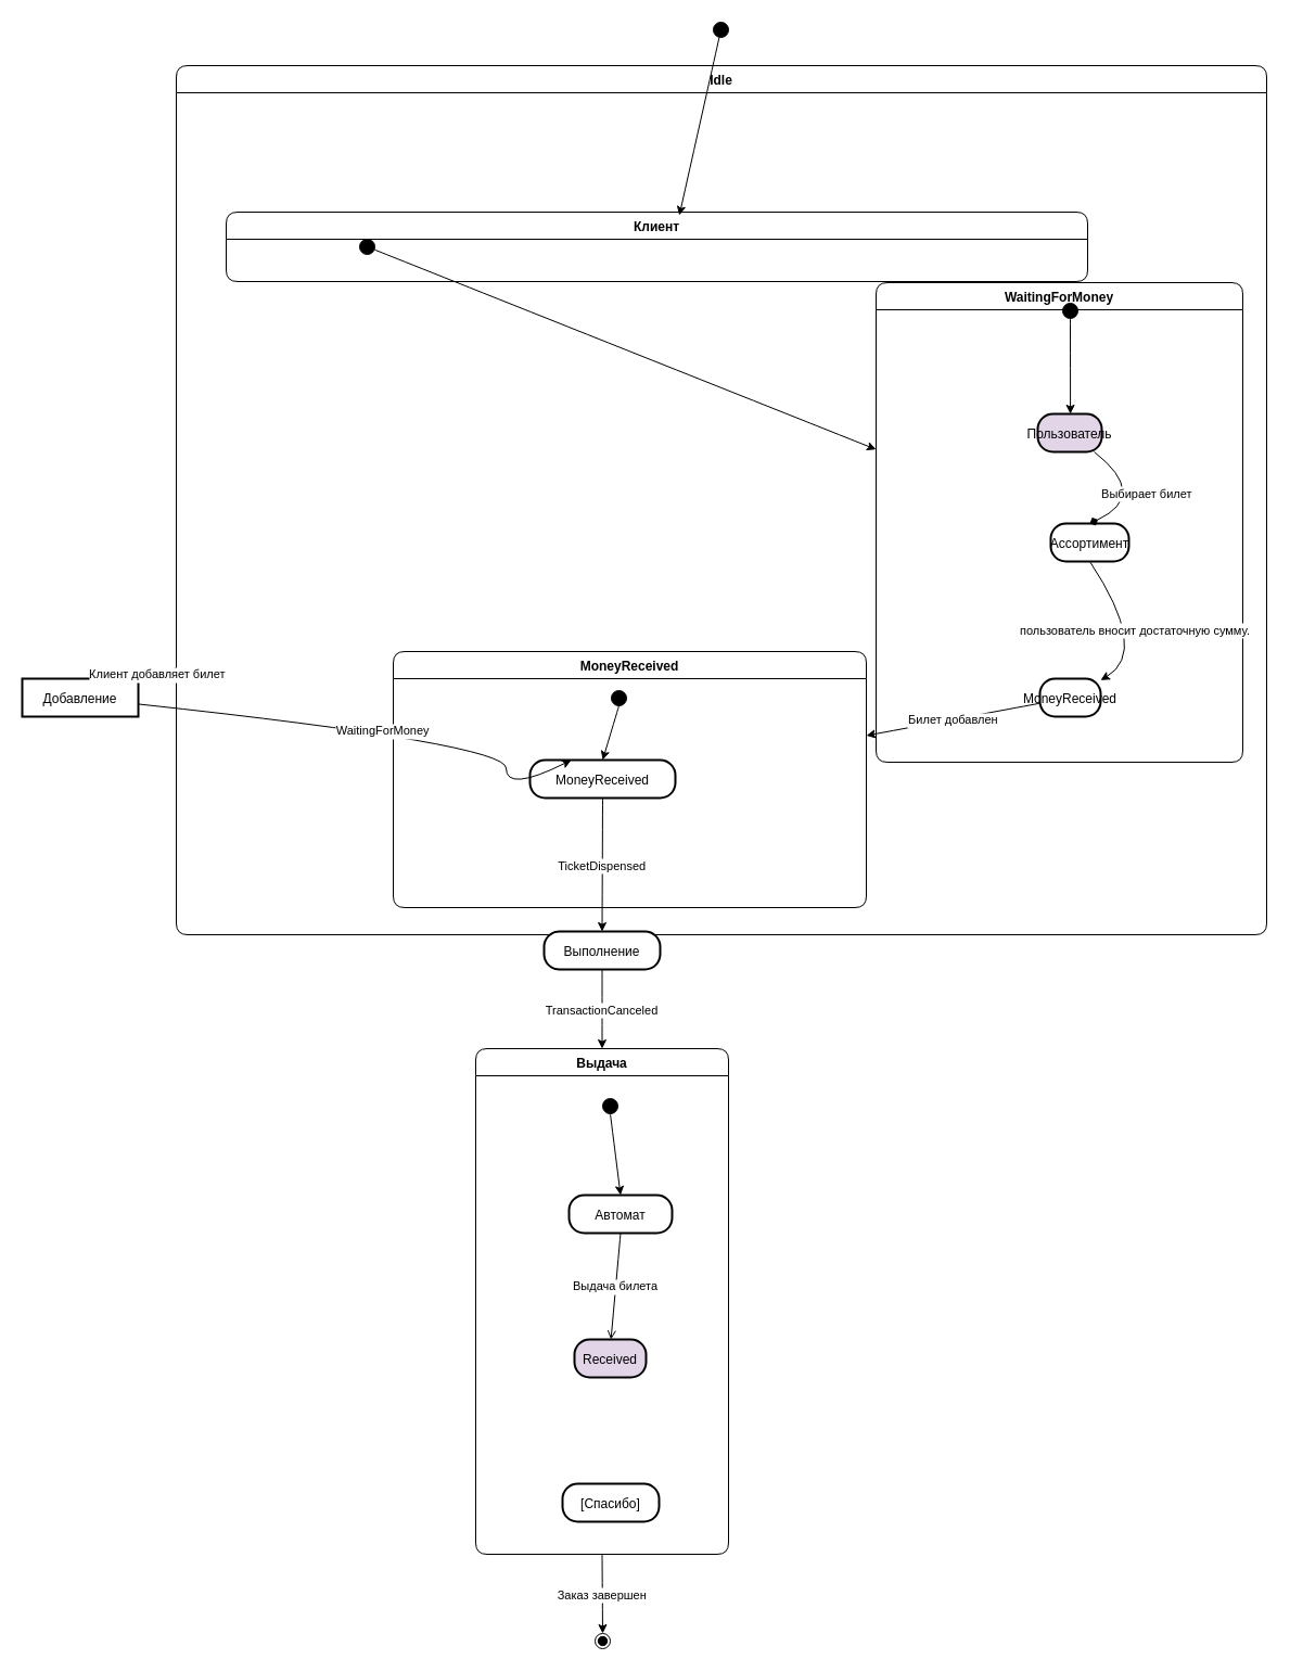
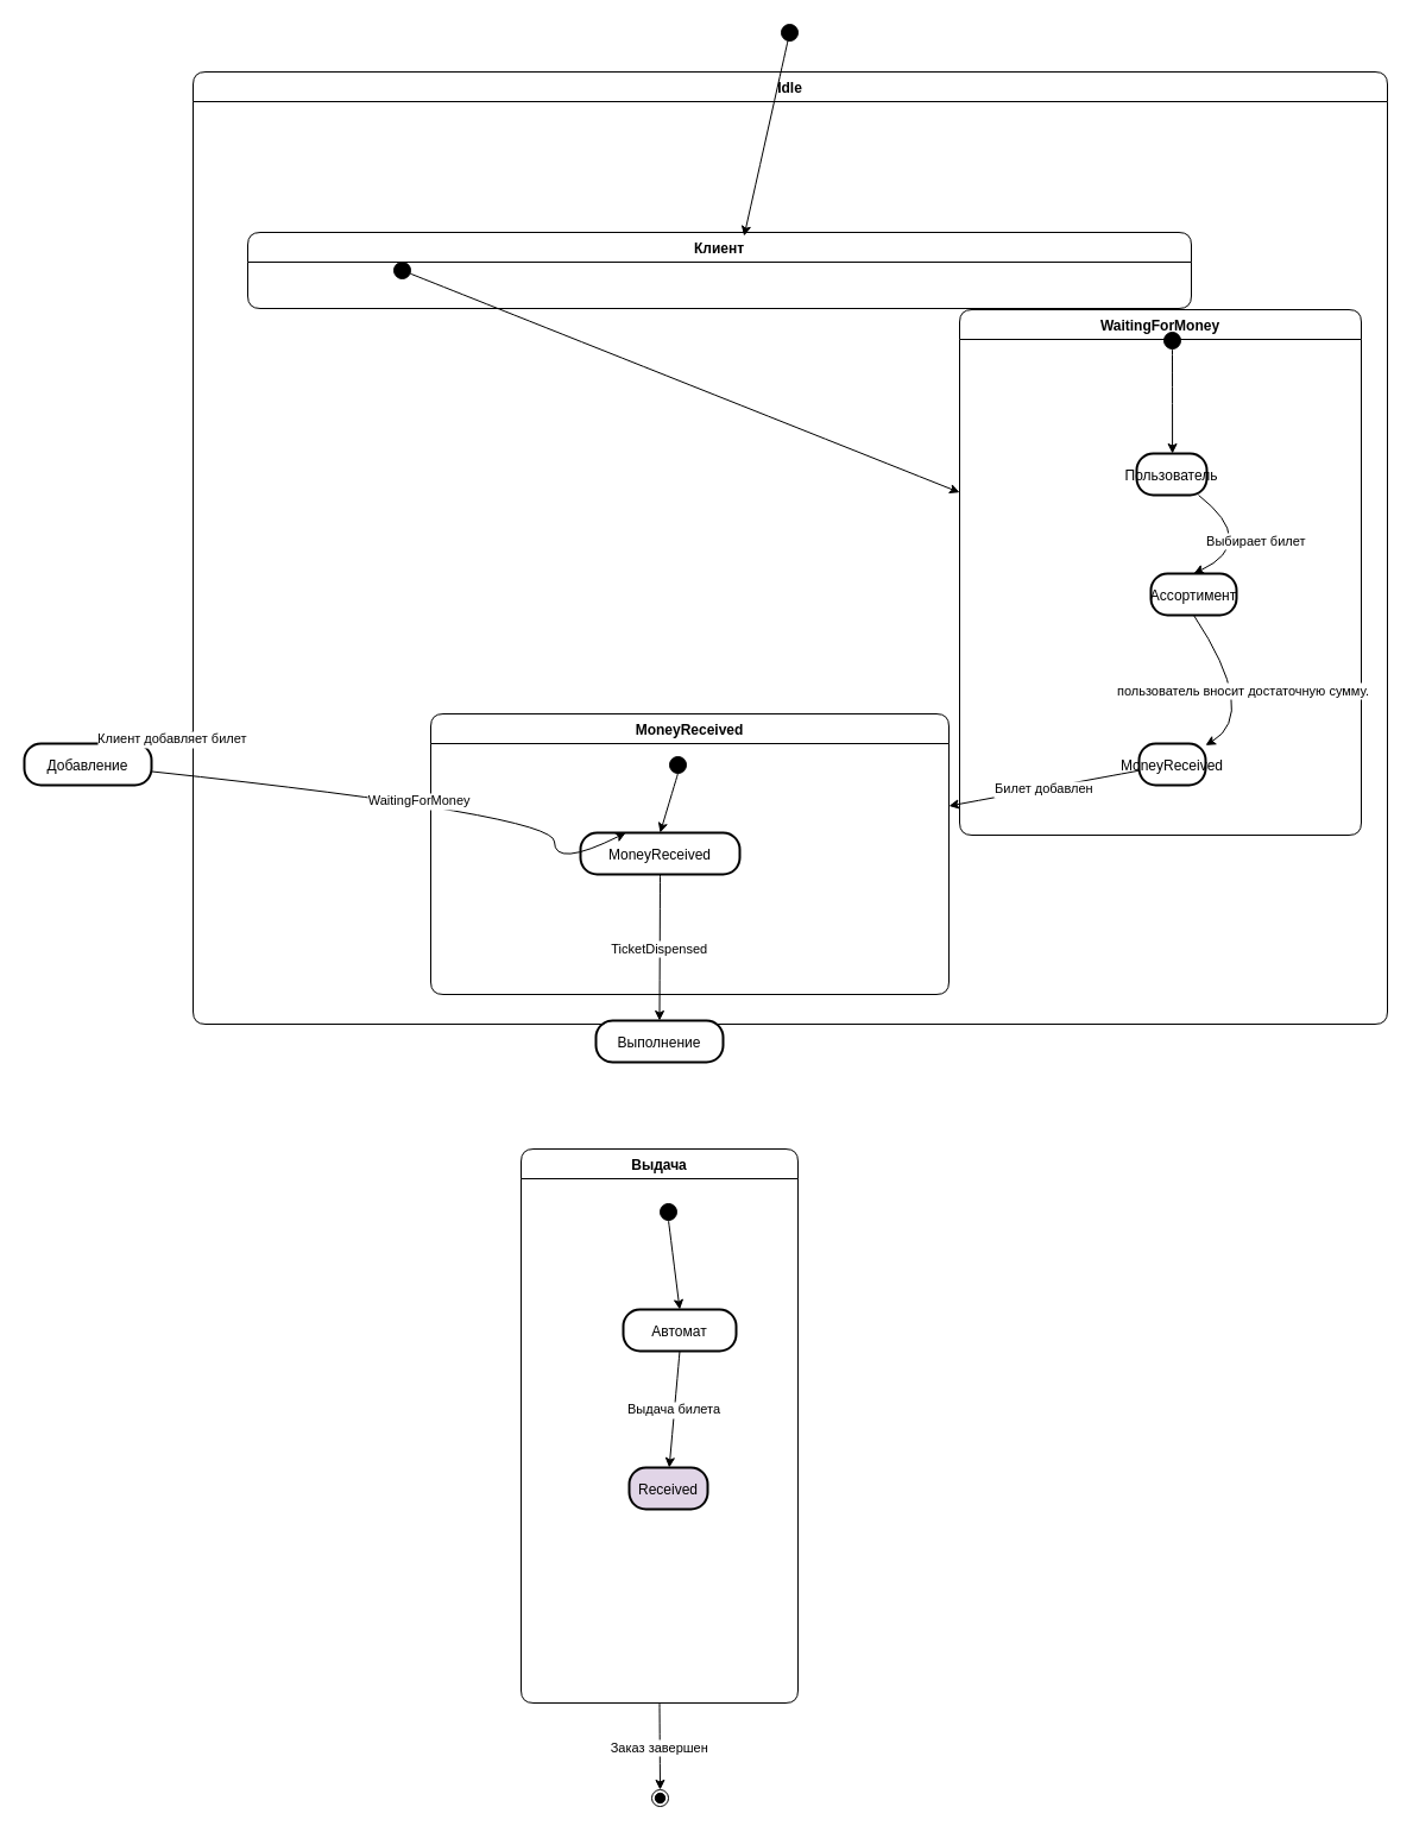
- <mxCell id="19" value="Пользователь" style="rounded=1;arcSize=40;strokeWidth=2;fillColor=#e1d5e7;" parent="1" vertex="1"><mxGeometry x="956" y="381" width="59" height="35" as="geometry" /></mxCell>
+ <mxCell id="19" value="Пользователь" style="rounded=1;arcSize=40;strokeWidth=2" parent="1" vertex="1"><mxGeometry x="956" y="381" width="59" height="35" as="geometry" /></mxCell>
- <mxCell id="26" value="Выбирает билет" style="curved=1;startArrow=none;exitX=0.89;exitY=1.01;entryX=0.5;entryY=0.01;endArrow=diamond;" parent="1" source="19" target="20" edge="1"><mxGeometry x="-0.008" relative="1" as="geometry"><Array as="points"><mxPoint x="1059" y="456" /></Array><mxPoint as="offset" /></mxGeometry></mxCell>
+ <mxCell id="26" value="Выбирает билет" style="curved=1;startArrow=none;;exitX=0.89;exitY=1.01;entryX=0.5;entryY=0.01;" parent="1" source="19" target="20" edge="1"><mxGeometry x="-0.008" relative="1" as="geometry"><Array as="points"><mxPoint x="1059" y="456" /></Array><mxPoint as="offset" /></mxGeometry></mxCell>
- <mxCell id="3" value="Добавление" style="arcSize=40;strokeWidth=2;rounded=0;" parent="1" vertex="1"><mxGeometry x="20" y="625" width="107" height="35" as="geometry" /></mxCell>
+ <mxCell id="3" value="Добавление" style="rounded=1;arcSize=40;strokeWidth=2" parent="1" vertex="1"><mxGeometry x="20" y="625" width="107" height="35" as="geometry" /></mxCell>
- <mxCell id="31" value="TransactionCanceled" style="curved=1;startArrow=none;;exitX=0.5;exitY=0.99;entryX=0.5;entryY=0;" parent="1" source="6" target="7" edge="1"><mxGeometry relative="1" as="geometry"><Array as="points" /></mxGeometry></mxCell>
- <mxCell id="13" value="Выдача билета" style="curved=1;startArrow=none;exitX=0.5;exitY=0.99;entryX=0.51;entryY=-0.01;endArrow=open;" parent="7" source="9" target="10" edge="1"><mxGeometry relative="1" as="geometry"><Array as="points" /><mxPoint as="offset" /></mxGeometry></mxCell>
+ <mxCell id="13" value="Выдача билета" style="curved=1;startArrow=none;;exitX=0.5;exitY=0.99;entryX=0.51;entryY=-0.01;" parent="7" source="9" target="10" edge="1"><mxGeometry relative="1" as="geometry"><Array as="points" /><mxPoint as="offset" /></mxGeometry></mxCell>
- <mxCell id="11" value="[Спасибо]" style="rounded=1;arcSize=40;strokeWidth=2" parent="7" vertex="1"><mxGeometry x="80" y="401" width="89" height="35" as="geometry" /></mxCell>
